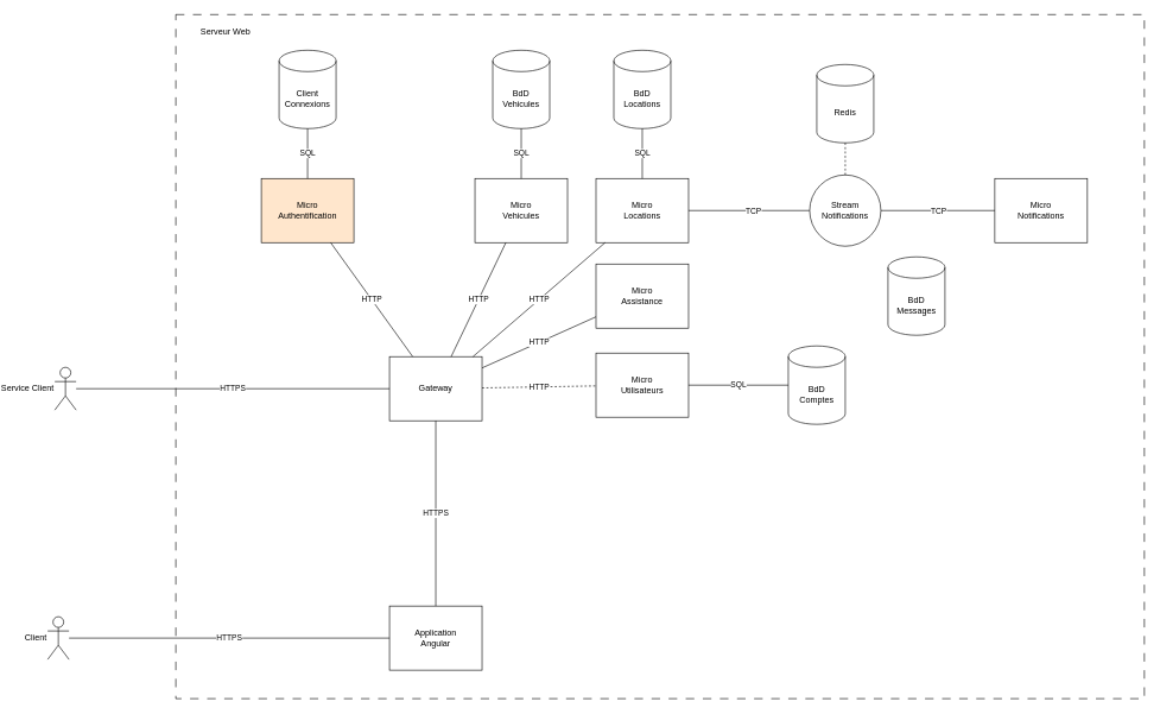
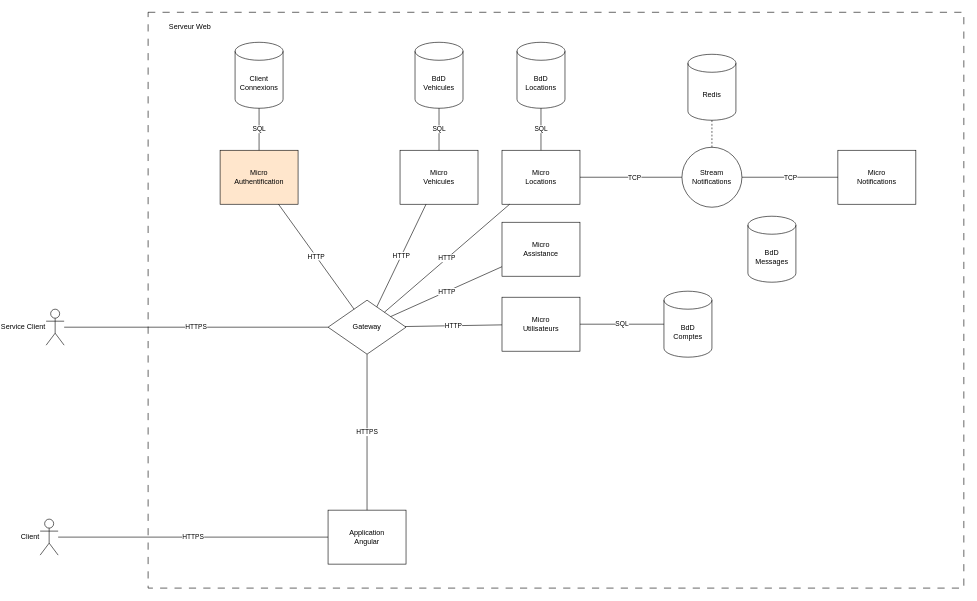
- <mxCell id="13" value="HTTP" style="endArrow=none;html=1;rounded=0;dashed=1;" edge="1" parent="1" source="9" target="7"><mxGeometry width="50" height="50" relative="1" as="geometry"><mxPoint x="590" y="720" as="sourcePoint" /><mxPoint x="776" y="560" as="targetPoint" /></mxGeometry></mxCell>
+ <mxCell id="13" value="HTTP" style="endArrow=none;html=1;rounded=0;" edge="1" parent="1" source="9" target="7"><mxGeometry width="50" height="50" relative="1" as="geometry"><mxPoint x="590" y="720" as="sourcePoint" /><mxPoint x="776" y="560" as="targetPoint" /></mxGeometry></mxCell>
- <mxCell id="9" value="Gateway" style="rounded=0;whiteSpace=wrap;html=1;" vertex="1" parent="1"><mxGeometry x="500" y="500" width="130" height="90" as="geometry" /></mxCell>
+ <mxCell id="9" value="Gateway" style="rhombus;whiteSpace=wrap;html=1;" vertex="1" parent="1"><mxGeometry x="500" y="500" width="130" height="90" as="geometry" /></mxCell>
